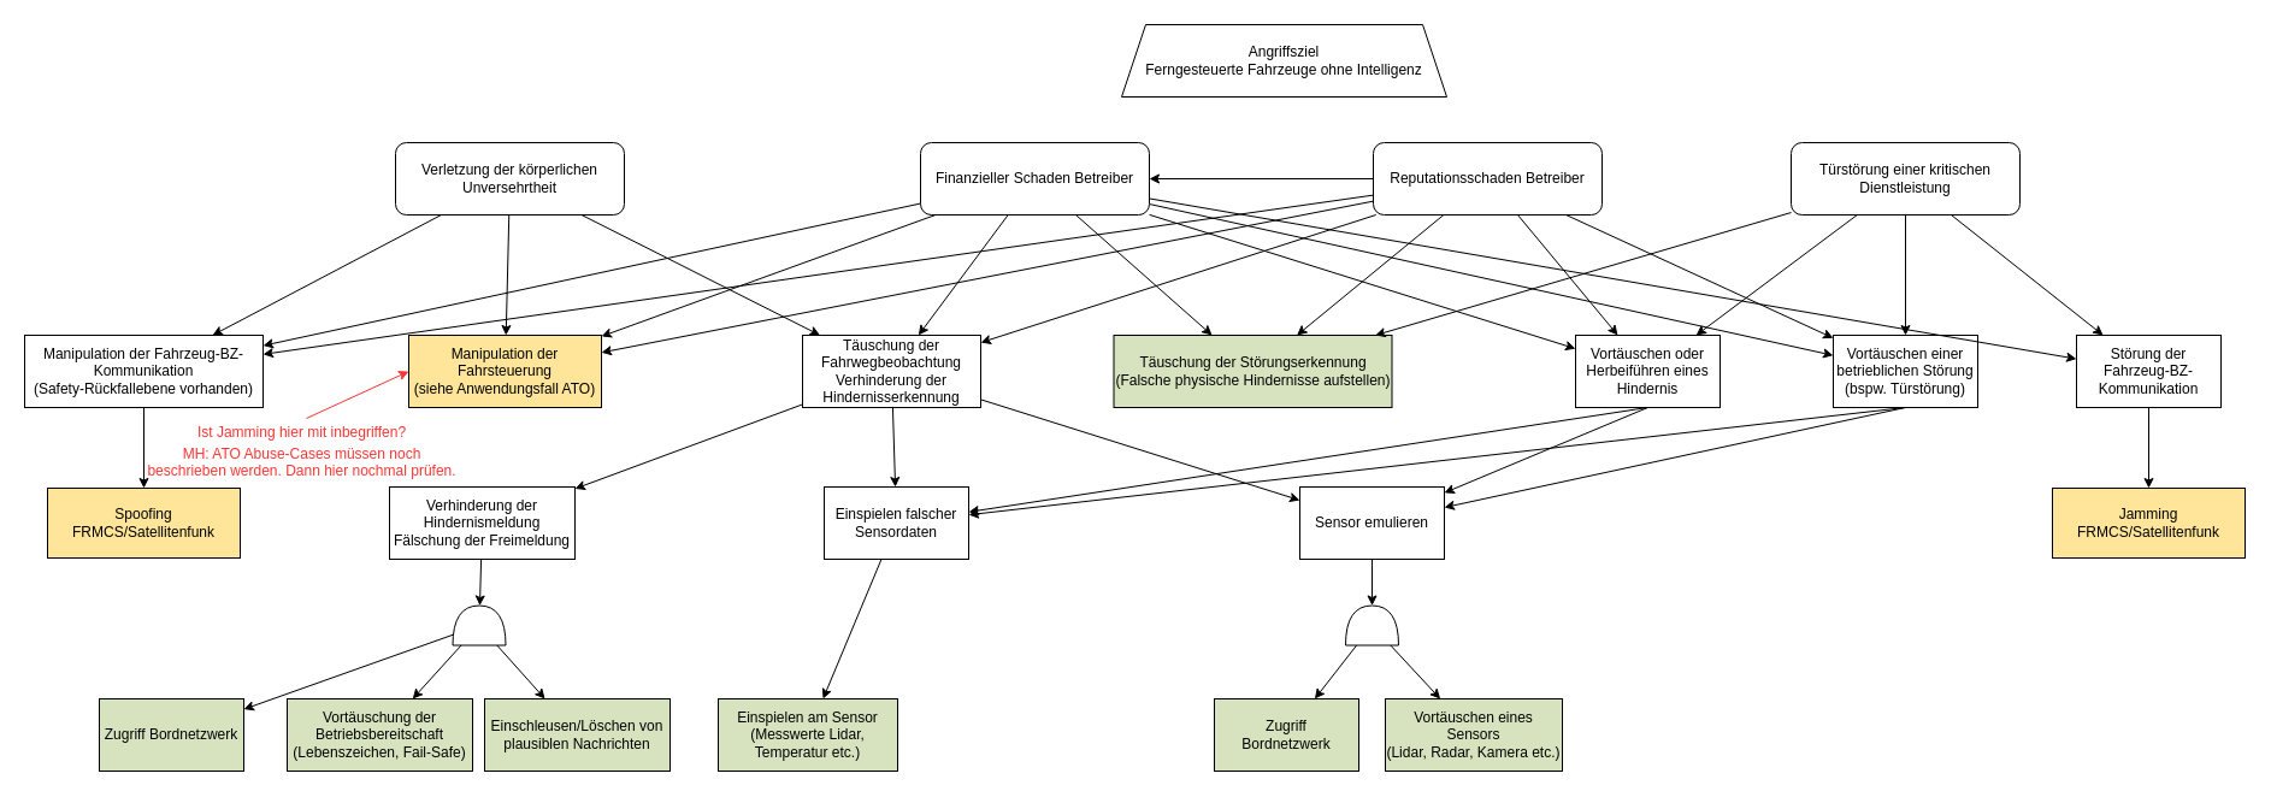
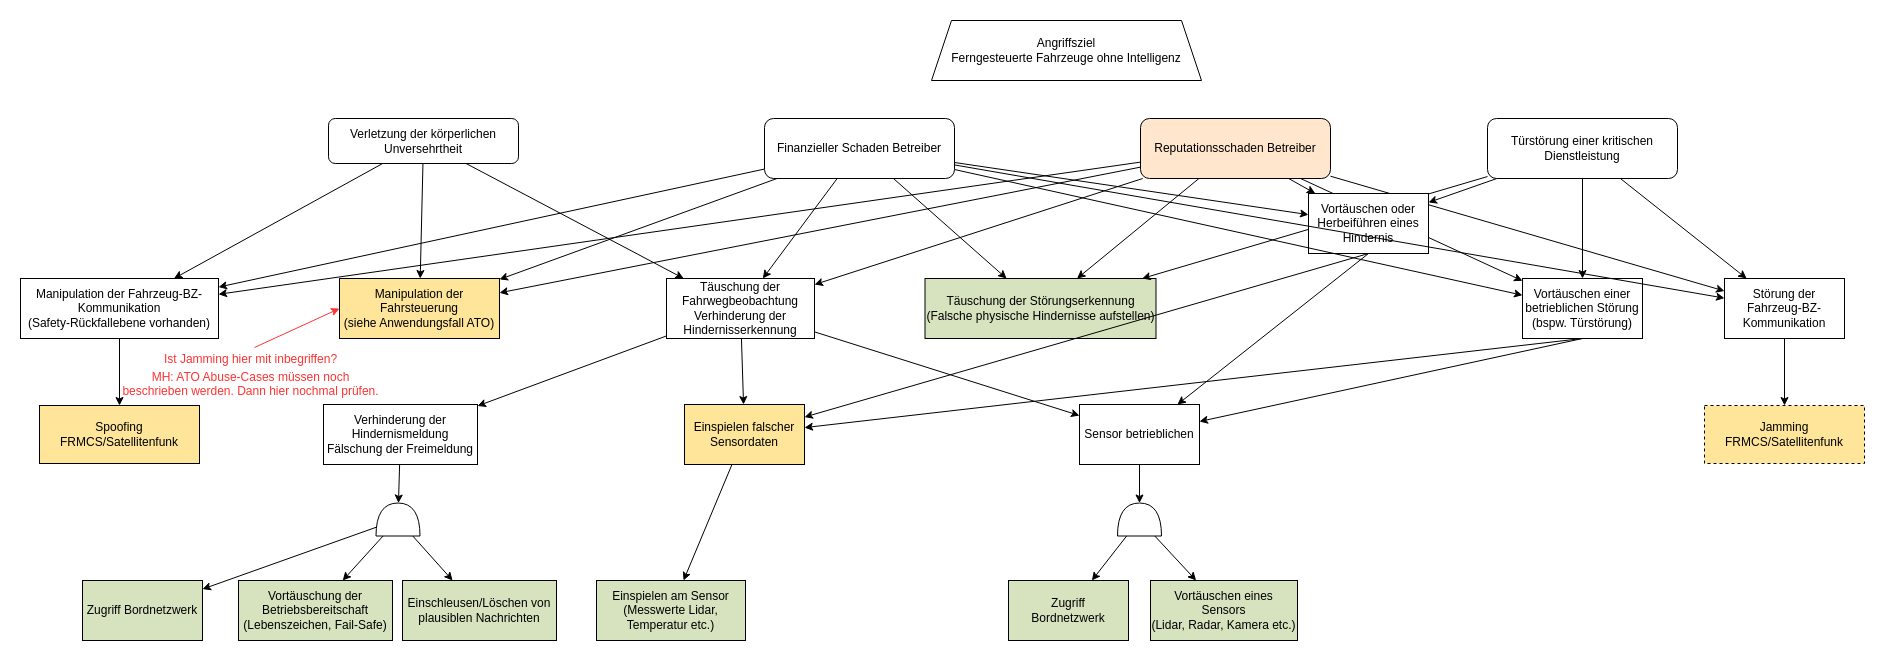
- <mxCell id="23" value="Verletzung der körperlichen Unversehrtheit" style="rounded=1;whiteSpace=wrap;" parent="1" vertex="1"><mxGeometry x="328" y="118" width="190" height="60" as="geometry" /></mxCell>
+ <mxCell id="23" value="Verletzung der körperlichen Unversehrtheit" style="rounded=1;whiteSpace=wrap;" parent="1" vertex="1"><mxGeometry x="328" y="118" width="190" height="45" as="geometry" /></mxCell>
- <mxCell id="30" style="edgeStyle=none;rounded=0;orthogonalLoop=1;jettySize=auto;" parent="1" source="32" target="67" edge="1"><mxGeometry relative="1" as="geometry" /></mxCell>
+ <mxCell id="30" style="edgeStyle=none;rounded=0;orthogonalLoop=1;jettySize=auto;" parent="1" source="32" target="10" edge="1"><mxGeometry relative="1" as="geometry" /></mxCell>
- <mxCell id="32" value="Reputationsschaden Betreiber" style="rounded=1;whiteSpace=wrap;" parent="1" vertex="1"><mxGeometry x="1140" y="118" width="190" height="60" as="geometry" /></mxCell>
+ <mxCell id="32" value="Reputationsschaden Betreiber" style="rounded=1;whiteSpace=wrap;fillColor=#ffe6cc;" parent="1" vertex="1"><mxGeometry x="1140" y="118" width="190" height="60" as="geometry" /></mxCell>
- <mxCell id="41" value="Vortäuschen oder Herbeiführen eines Hindernis" style="rounded=0;whiteSpace=wrap;" parent="1" vertex="1"><mxGeometry x="1308" y="278" width="120" height="60" as="geometry" /></mxCell>
+ <mxCell id="41" value="Vortäuschen oder Herbeiführen eines Hindernis" style="rounded=0;whiteSpace=wrap;" parent="1" vertex="1"><mxGeometry x="1308" y="193" width="120" height="60" as="geometry" /></mxCell>
- <mxCell id="36" value="Einspielen falscher Sensordaten" style="whiteSpace=wrap;rounded=0;" parent="1" vertex="1"><mxGeometry x="684" y="404" width="120" height="60" as="geometry" /></mxCell>
+ <mxCell id="36" value="Einspielen falscher Sensordaten" style="whiteSpace=wrap;rounded=0;fillColor=#fee599;" parent="1" vertex="1"><mxGeometry x="684" y="404" width="120" height="60" as="geometry" /></mxCell>
- <mxCell id="50" value="Sensor emulieren" style="whiteSpace=wrap;rounded=0;" parent="1" vertex="1"><mxGeometry x="1079" y="404" width="120" height="60" as="geometry" /></mxCell>
+ <mxCell id="50" value="Sensor betrieblichen" style="whiteSpace=wrap;rounded=0;" parent="1" vertex="1"><mxGeometry x="1079" y="404" width="120" height="60" as="geometry" /></mxCell>
- <mxCell id="33" value="Jamming&#10;FRMCS/Satellitenfunk" style="rounded=0;whiteSpace=wrap;fillColor=#fee599;" parent="1" vertex="1"><mxGeometry x="1704" y="405" width="160" height="58" as="geometry" /></mxCell>
+ <mxCell id="33" value="Jamming&#10;FRMCS/Satellitenfunk" style="rounded=0;whiteSpace=wrap;fillColor=#fee599;dashed=1;" parent="1" vertex="1"><mxGeometry x="1704" y="405" width="160" height="58" as="geometry" /></mxCell>
